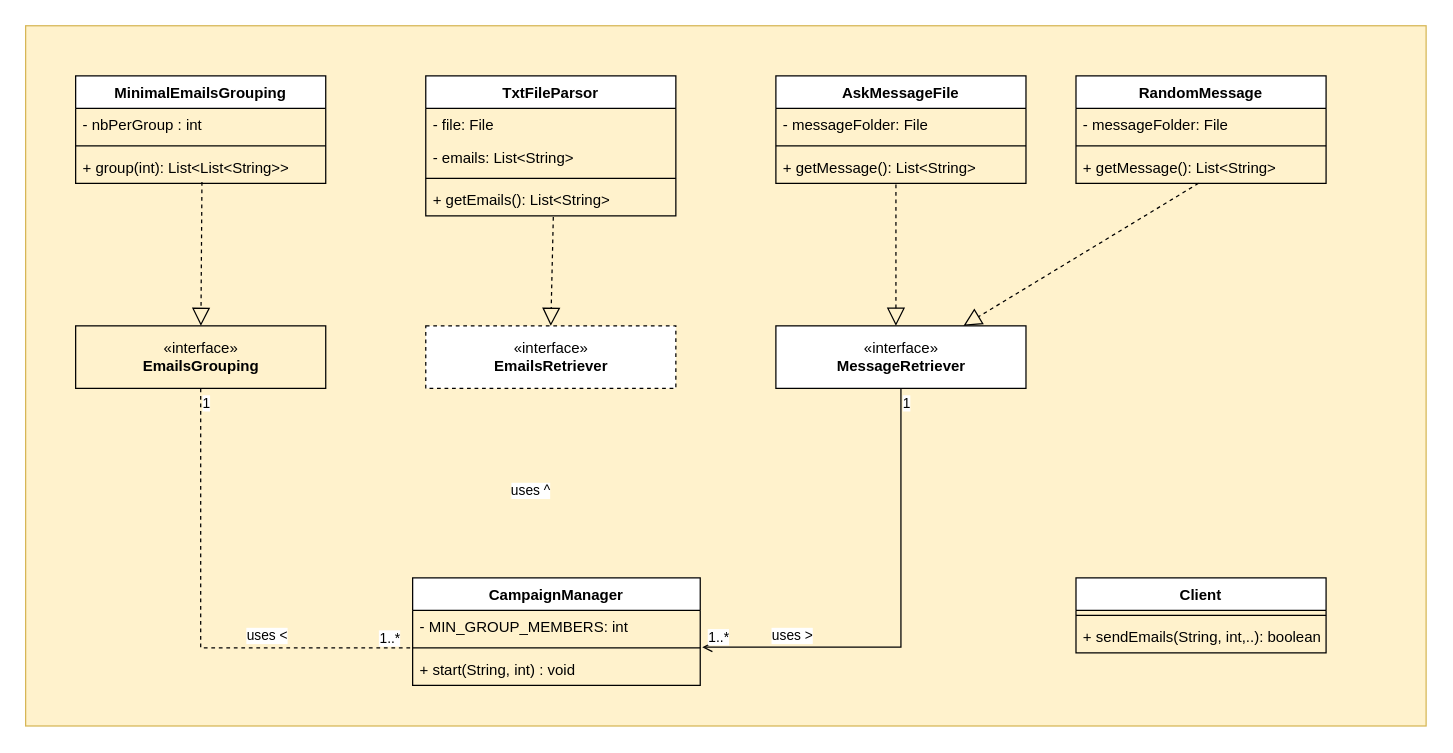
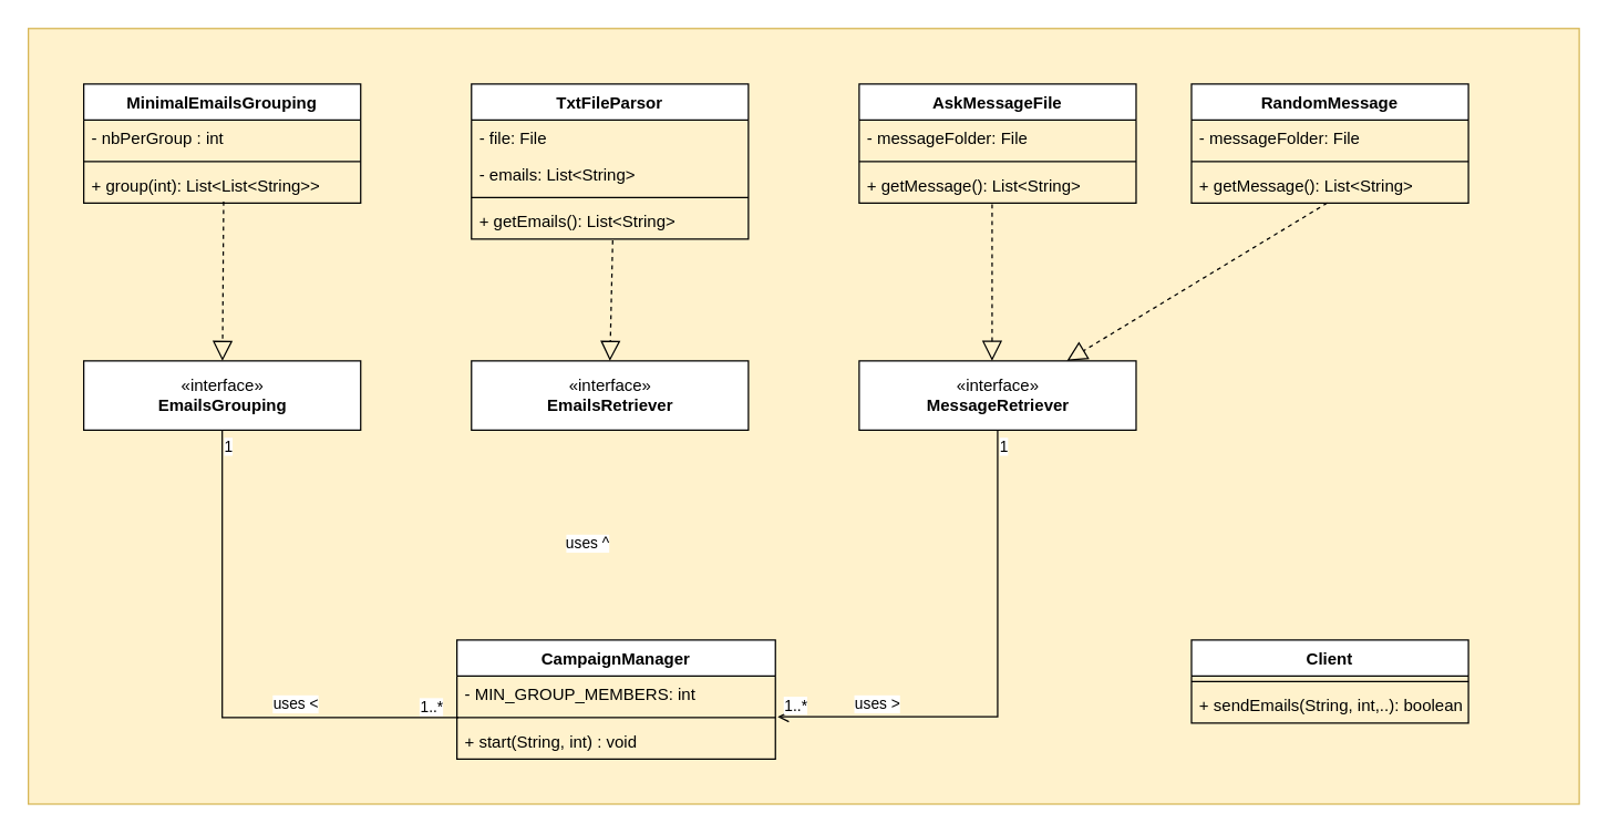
- <mxCell id="3" value="«interface»&lt;br&gt;&lt;b&gt;EmailsGrouping&lt;/b&gt;" style="html=1;fillColor=#fff2cc;" vertex="1" parent="1"><mxGeometry x="60" y="260" width="200" height="50" as="geometry" /></mxCell>
+ <mxCell id="3" value="«interface»&lt;br&gt;&lt;b&gt;EmailsGrouping&lt;/b&gt;" style="html=1;" vertex="1" parent="1"><mxGeometry x="60" y="260" width="200" height="50" as="geometry" /></mxCell>
- <mxCell id="8" value="«interface»&lt;br&gt;&lt;b&gt;EmailsRetriever&lt;/b&gt;" style="html=1;dashed=1;" vertex="1" parent="1"><mxGeometry x="340" y="260" width="200" height="50" as="geometry" /></mxCell>
+ <mxCell id="8" value="«interface»&lt;br&gt;&lt;b&gt;EmailsRetriever&lt;/b&gt;" style="html=1;" vertex="1" parent="1"><mxGeometry x="340" y="260" width="200" height="50" as="geometry" /></mxCell>
- <mxCell id="32" value="" style="endArrow=none;html=1;edgeStyle=orthogonalEdgeStyle;rounded=0;exitX=0.5;exitY=1;exitDx=0;exitDy=0;entryX=0.004;entryY=1.154;entryDx=0;entryDy=0;entryPerimeter=0;dashed=1;" edge="1" parent="1" source="3" target="5"><mxGeometry relative="1" as="geometry"><mxPoint x="300" y="650" as="sourcePoint" /><mxPoint x="310" y="510" as="targetPoint" /></mxGeometry></mxCell>
+ <mxCell id="32" value="" style="endArrow=none;html=1;edgeStyle=orthogonalEdgeStyle;rounded=0;exitX=0.5;exitY=1;exitDx=0;exitDy=0;entryX=0.004;entryY=1.154;entryDx=0;entryDy=0;entryPerimeter=0;" edge="1" parent="1" source="3" target="5"><mxGeometry relative="1" as="geometry"><mxPoint x="300" y="650" as="sourcePoint" /><mxPoint x="310" y="510" as="targetPoint" /></mxGeometry></mxCell>
